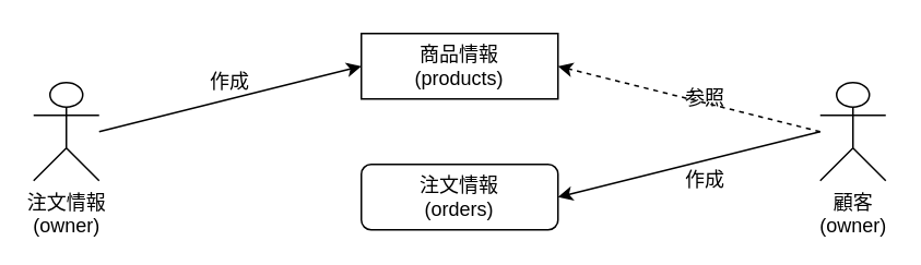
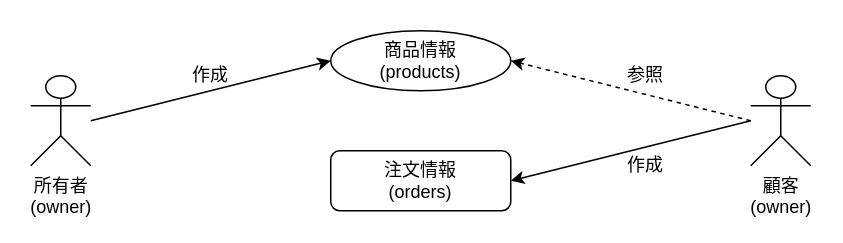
- <mxCell id="2" value="商品情報&lt;br&gt;(products)" style="rounded=0;whiteSpace=wrap;html=1;" parent="1" vertex="1"><mxGeometry x="220" y="20" width="120" height="40" as="geometry" /></mxCell>
+ <mxCell id="2" value="商品情報&lt;br&gt;(products)" style="ellipse;whiteSpace=wrap;html=1;" parent="1" vertex="1"><mxGeometry x="220" y="20" width="120" height="40" as="geometry" /></mxCell>
- <mxCell id="8" value="参照" style="text;html=1;strokeColor=none;fillColor=none;align=center;verticalAlign=middle;whiteSpace=wrap;rounded=0;" parent="1" vertex="1"><mxGeometry x="400" y="50" width="60" height="20" as="geometry" /></mxCell>
+ <mxCell id="8" value="参照" style="text;html=1;strokeColor=none;fillColor=none;align=center;verticalAlign=middle;whiteSpace=wrap;rounded=0;" parent="1" vertex="1"><mxGeometry x="400" y="40" width="60" height="20" as="geometry" /></mxCell>
- <mxCell id="10" value="注文情報&lt;br&gt;(owner)" style="shape=umlActor;verticalLabelPosition=bottom;verticalAlign=top;html=1;outlineConnect=0;" parent="1" vertex="1"><mxGeometry x="20" y="50" width="40" height="60" as="geometry" /></mxCell>
+ <mxCell id="10" value="所有者&lt;br&gt;(owner)" style="shape=umlActor;verticalLabelPosition=bottom;verticalAlign=top;html=1;outlineConnect=0;" parent="1" vertex="1"><mxGeometry x="20" y="50" width="40" height="60" as="geometry" /></mxCell>
